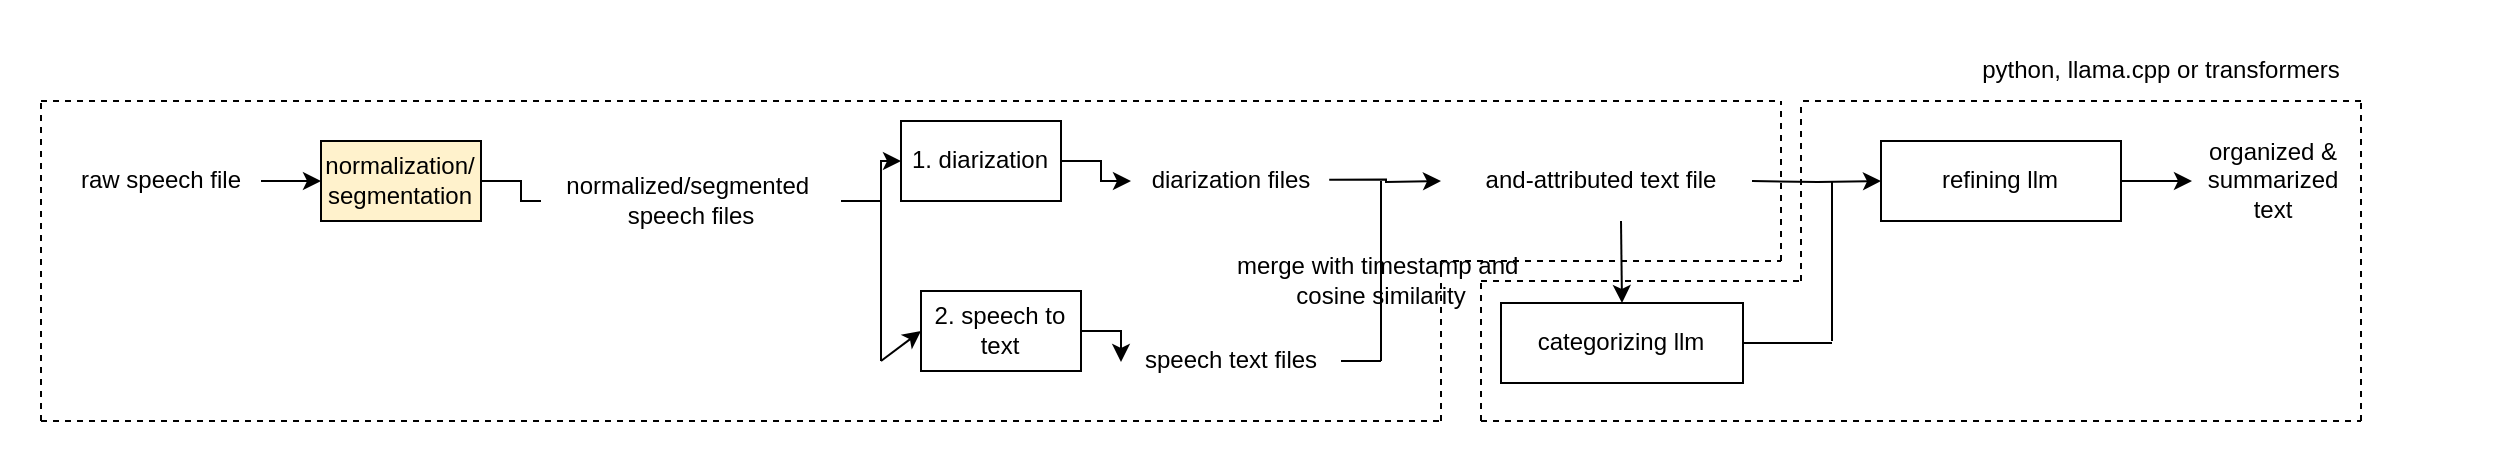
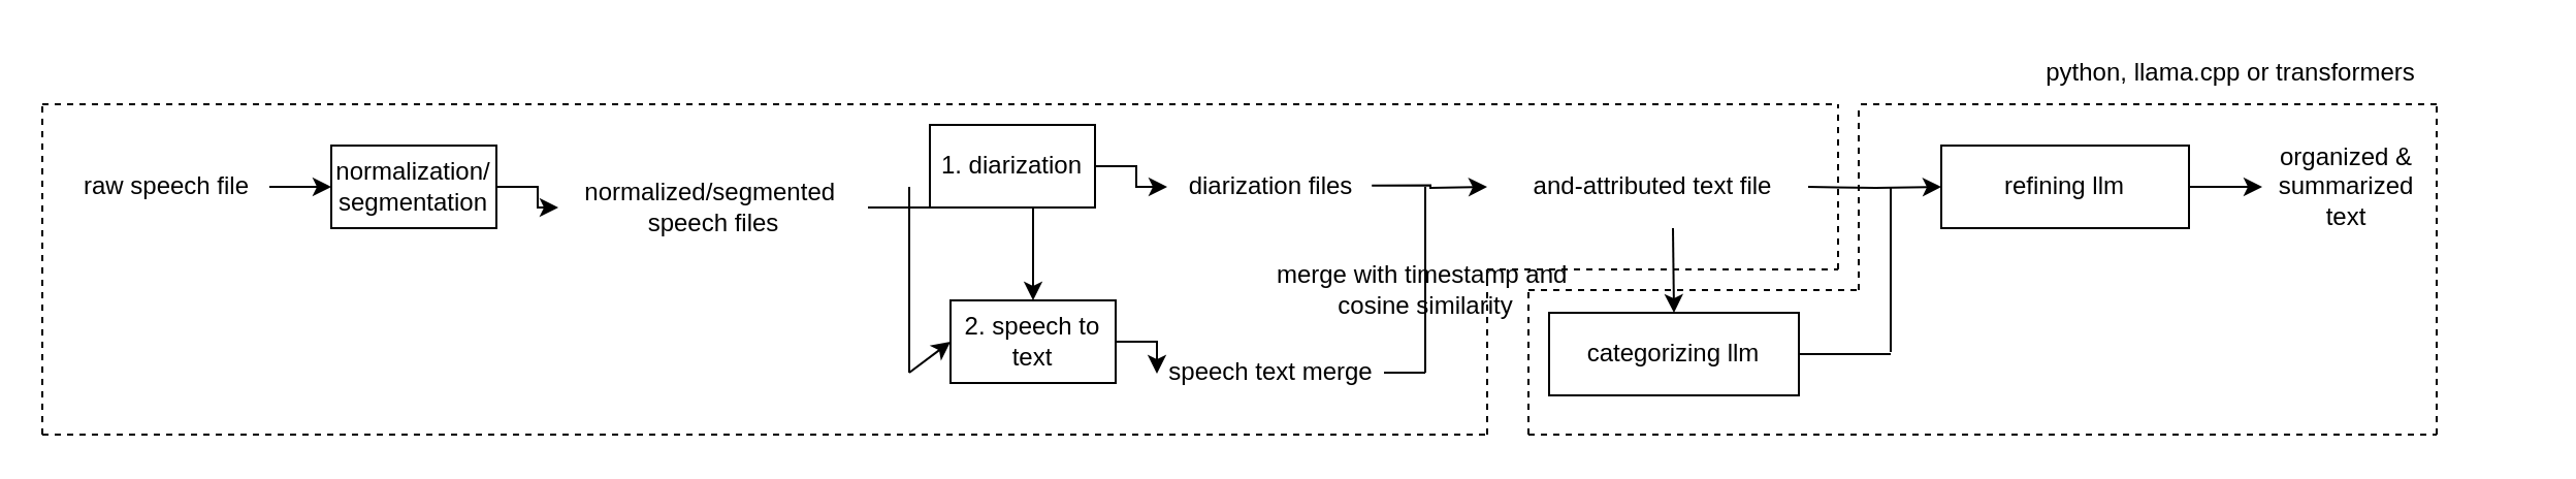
- <mxCell id="7" style="edgeStyle=orthogonalEdgeStyle;rounded=0;orthogonalLoop=1;jettySize=auto;html=1;entryX=0;entryY=0.5;entryDx=0;entryDy=0;" edge="1" parent="1" source="8" target="6"><mxGeometry relative="1" as="geometry" /></mxCell>
+ <mxCell id="7" style="edgeStyle=orthogonalEdgeStyle;rounded=0;orthogonalLoop=1;jettySize=auto;html=1;" edge="1" parent="1" source="8" target="19"><mxGeometry relative="1" as="geometry" /></mxCell>
- <mxCell id="3" value="normalization/&lt;div&gt;segmentation&lt;/div&gt;" style="whiteSpace=wrap;html=1;fillColor=#fff2cc;" vertex="1" parent="1"><mxGeometry x="160" y="70" width="80" height="40" as="geometry" /></mxCell>
+ <mxCell id="3" value="normalization/&lt;div&gt;segmentation&lt;/div&gt;" style="whiteSpace=wrap;html=1;" vertex="1" parent="1"><mxGeometry x="160" y="70" width="80" height="40" as="geometry" /></mxCell>
- <mxCell id="22" style="edgeStyle=orthogonalEdgeStyle;rounded=0;orthogonalLoop=1;jettySize=auto;html=1;entryX=0;entryY=0.5;entryDx=0;entryDy=0;entryPerimeter=0;endArrow=none;" edge="1" parent="1" source="3" target="8"><mxGeometry relative="1" as="geometry" /></mxCell>
+ <mxCell id="22" style="edgeStyle=orthogonalEdgeStyle;rounded=0;orthogonalLoop=1;jettySize=auto;html=1;entryX=0;entryY=0.5;entryDx=0;entryDy=0;entryPerimeter=0;" edge="1" parent="1" source="3" target="8"><mxGeometry relative="1" as="geometry" /></mxCell>
- <mxCell id="25" value="speech text files" style="text;html=1;align=center;verticalAlign=middle;resizable=0;points=[];autosize=1;strokeColor=none;fillColor=none;" vertex="1" parent="1"><mxGeometry x="560" y="165" width="110" height="30" as="geometry" /></mxCell>
+ <mxCell id="25" value="speech text merge" style="text;html=1;align=center;verticalAlign=middle;resizable=0;points=[];autosize=1;strokeColor=none;fillColor=none;" vertex="1" parent="1"><mxGeometry x="560" y="165" width="110" height="30" as="geometry" /></mxCell>
